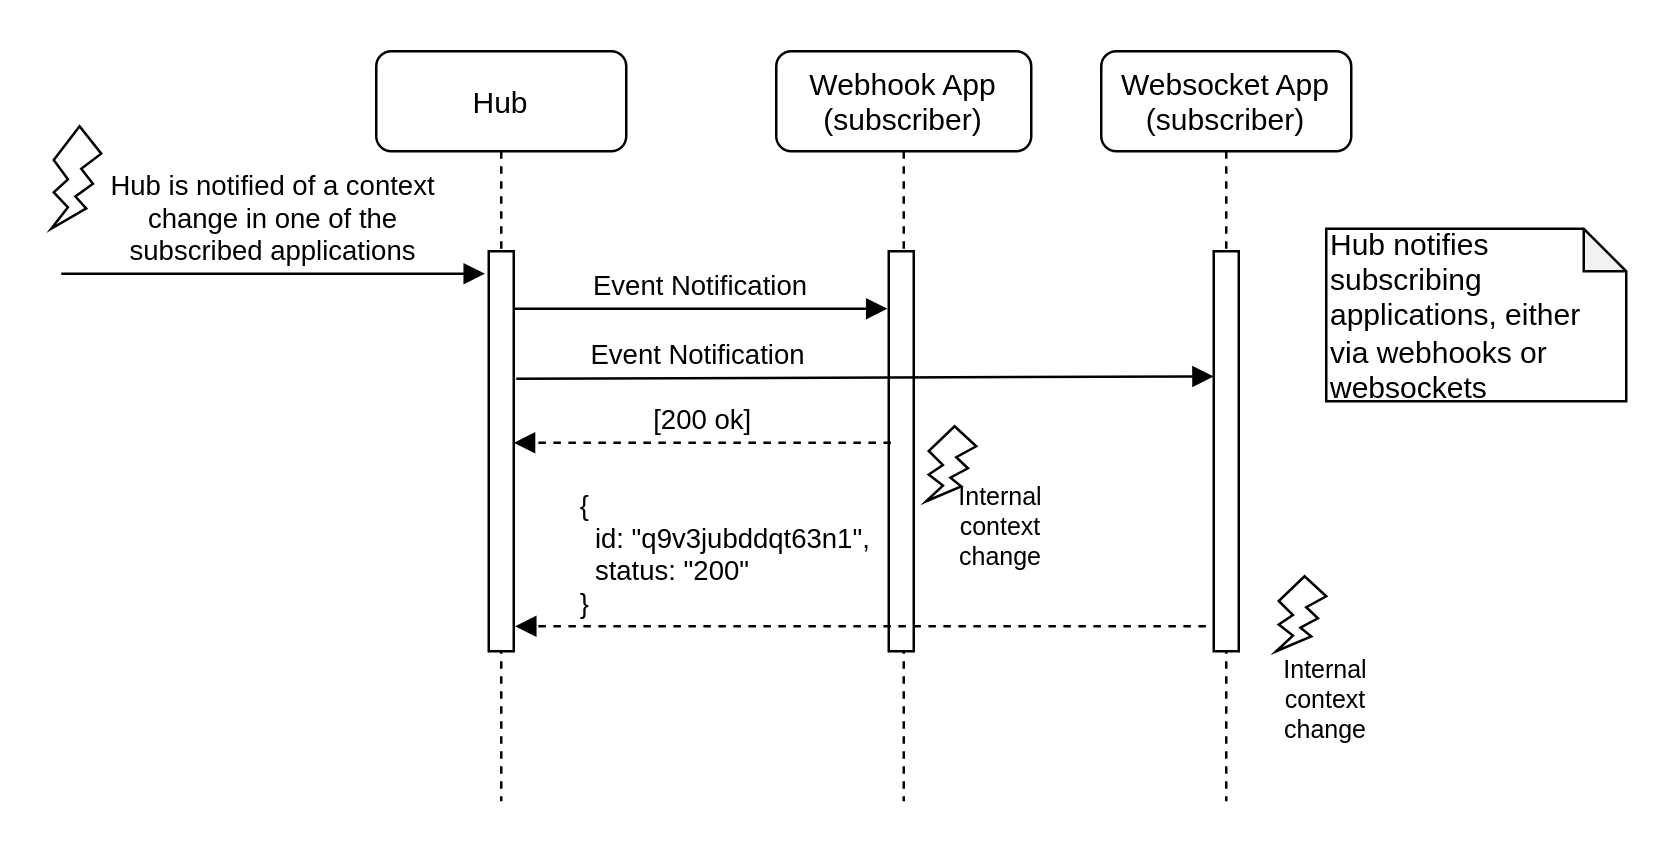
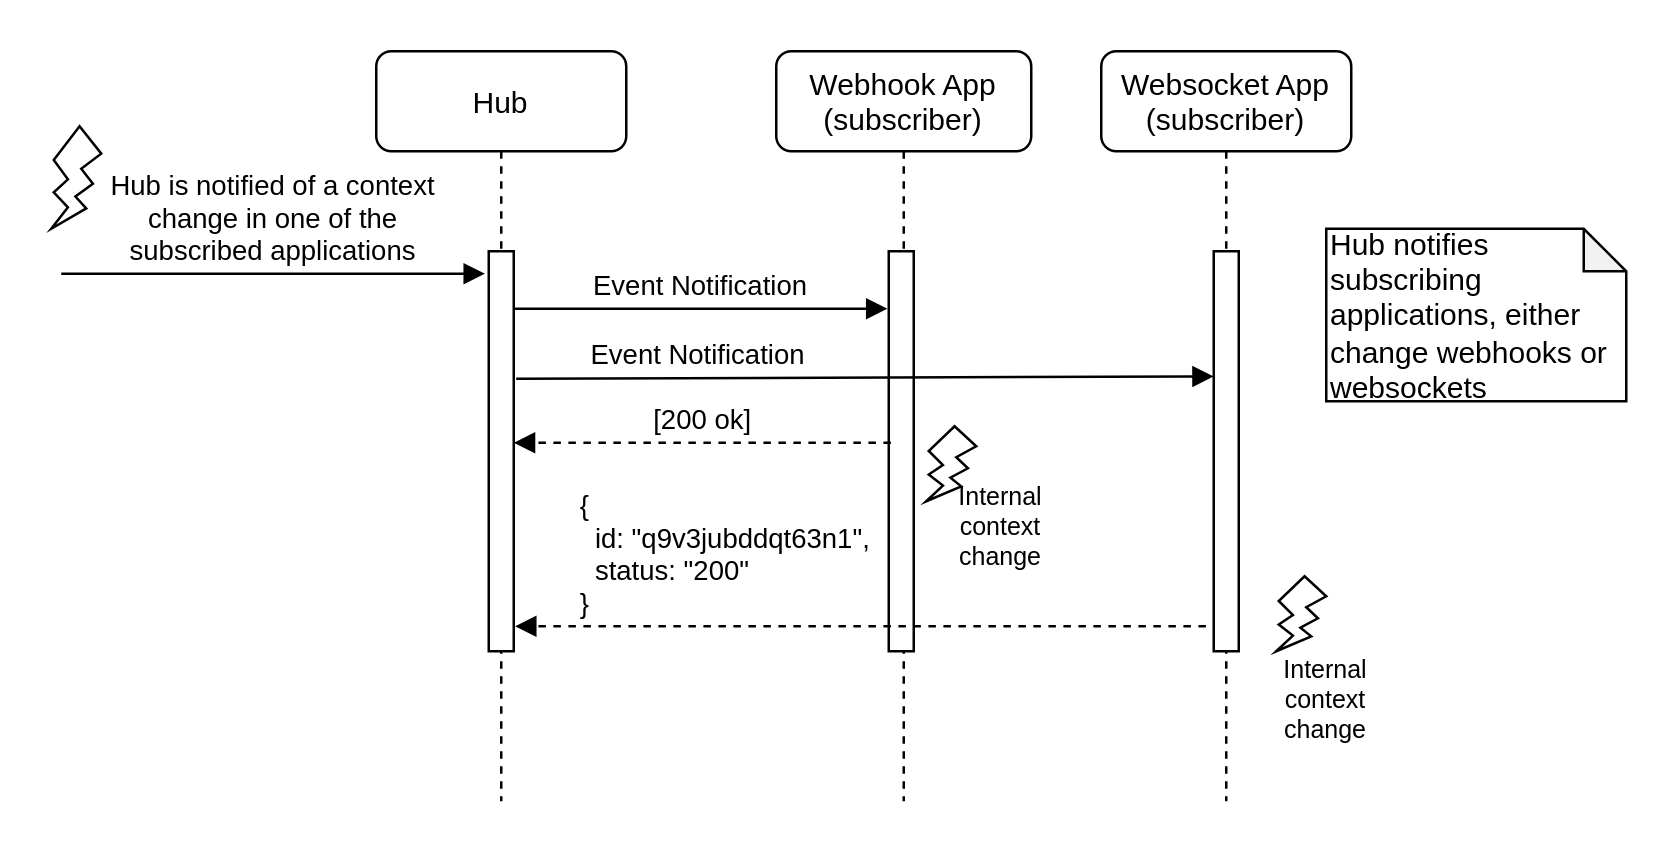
- <mxCell id="9" value="Hub notifies subscribing applications, either via webhooks or websockets" style="shape=note;whiteSpace=wrap;html=1;backgroundOutline=1;darkOpacity=0.05;rounded=1;align=left;size=17;" parent="1" vertex="1"><mxGeometry x="530" y="91" width="120" height="69" as="geometry" /></mxCell>
+ <mxCell id="9" value="Hub notifies subscribing applications, either change webhooks or websockets" style="shape=note;whiteSpace=wrap;html=1;backgroundOutline=1;darkOpacity=0.05;rounded=1;align=left;size=17;" parent="1" vertex="1"><mxGeometry x="530" y="91" width="120" height="69" as="geometry" /></mxCell>
